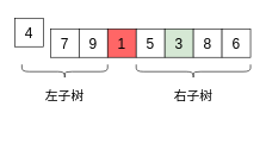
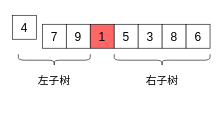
- <mxCell id="7" value="3" style="whiteSpace=wrap;html=1;aspect=fixed;fontSize=20;fillColor=#d5e8d4;" vertex="1" parent="1"><mxGeometry x="230" y="40" width="40" height="40" as="geometry" /></mxCell>
+ <mxCell id="7" value="3" style="whiteSpace=wrap;html=1;aspect=fixed;fontSize=20;fillColor=#FFFFFF;" vertex="1" parent="1"><mxGeometry x="230" y="40" width="40" height="40" as="geometry" /></mxCell>
